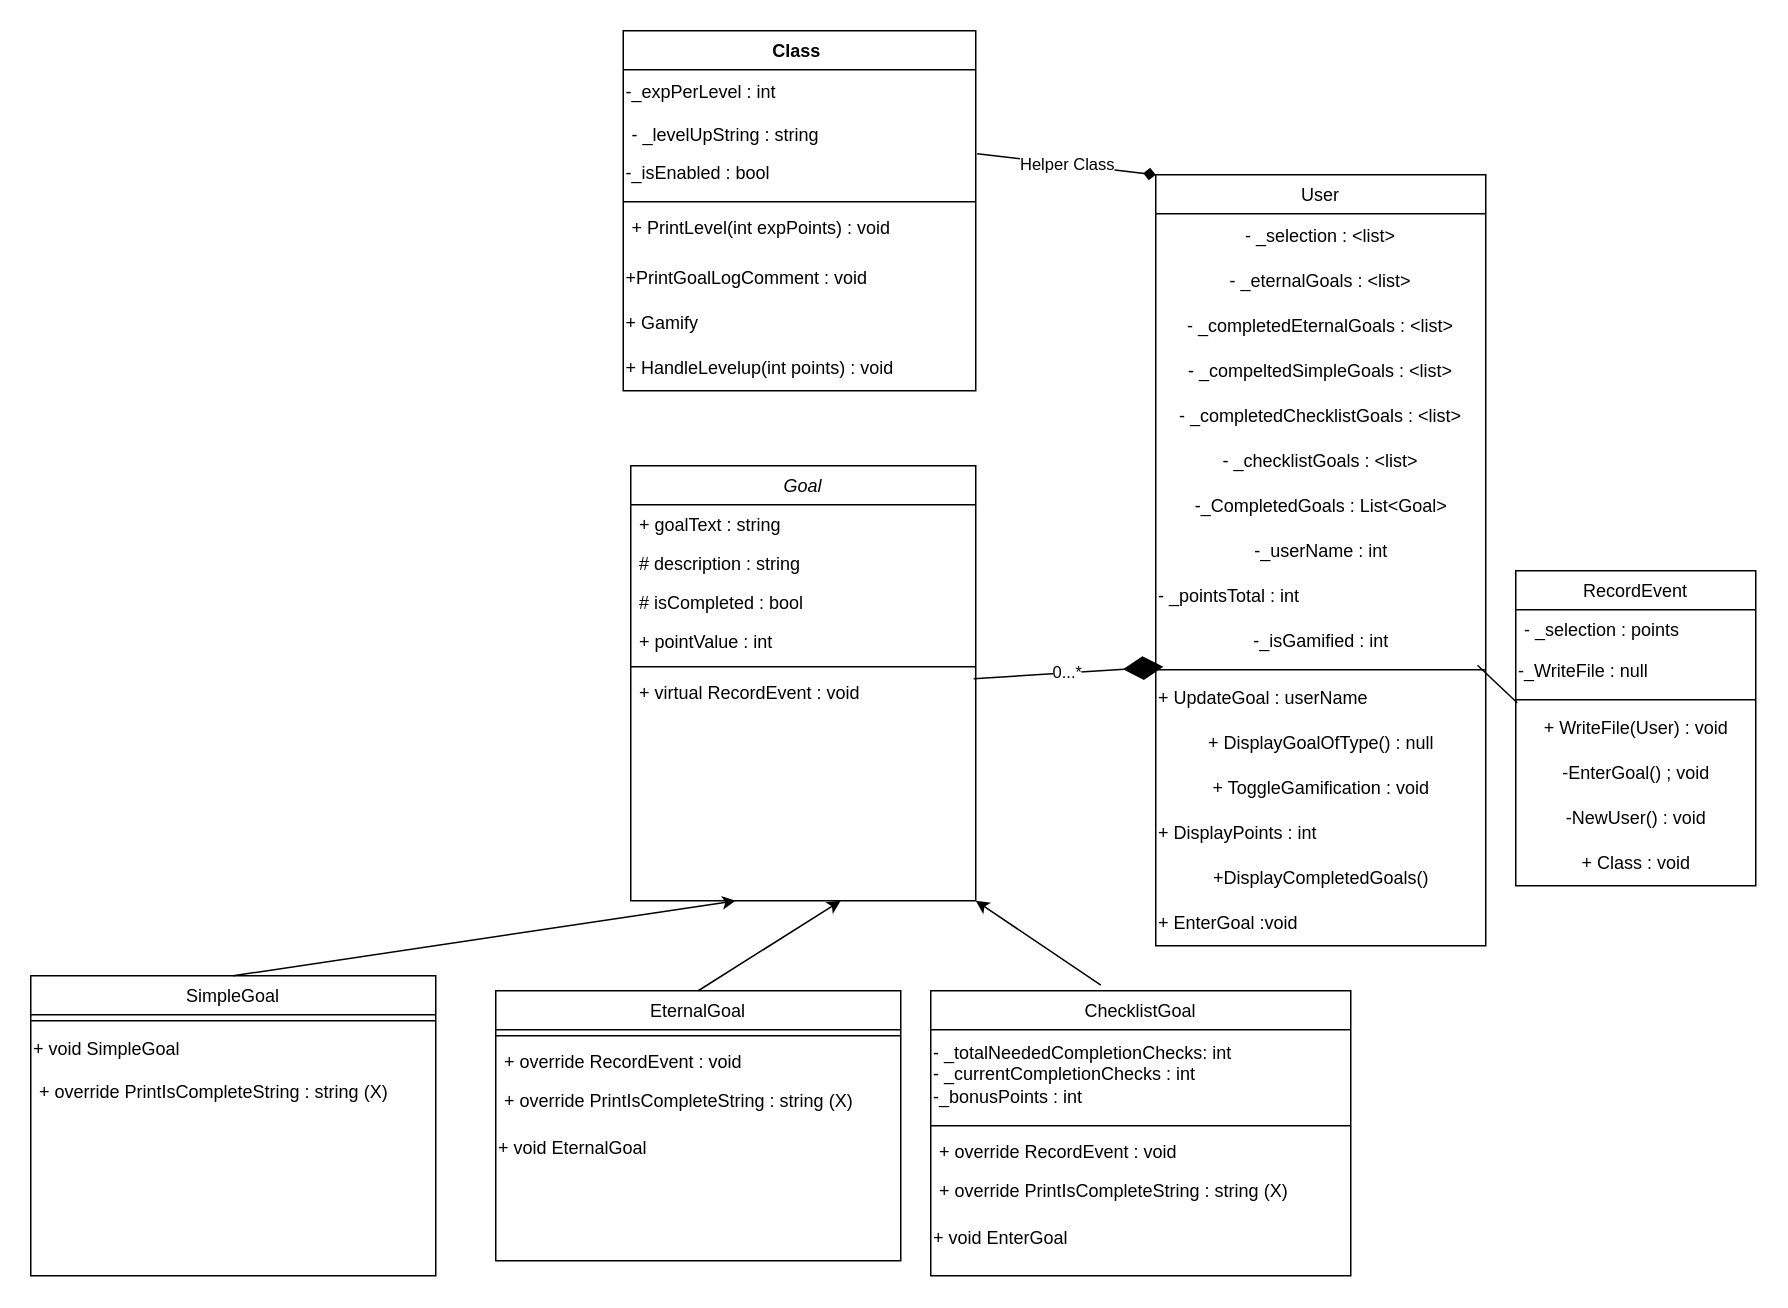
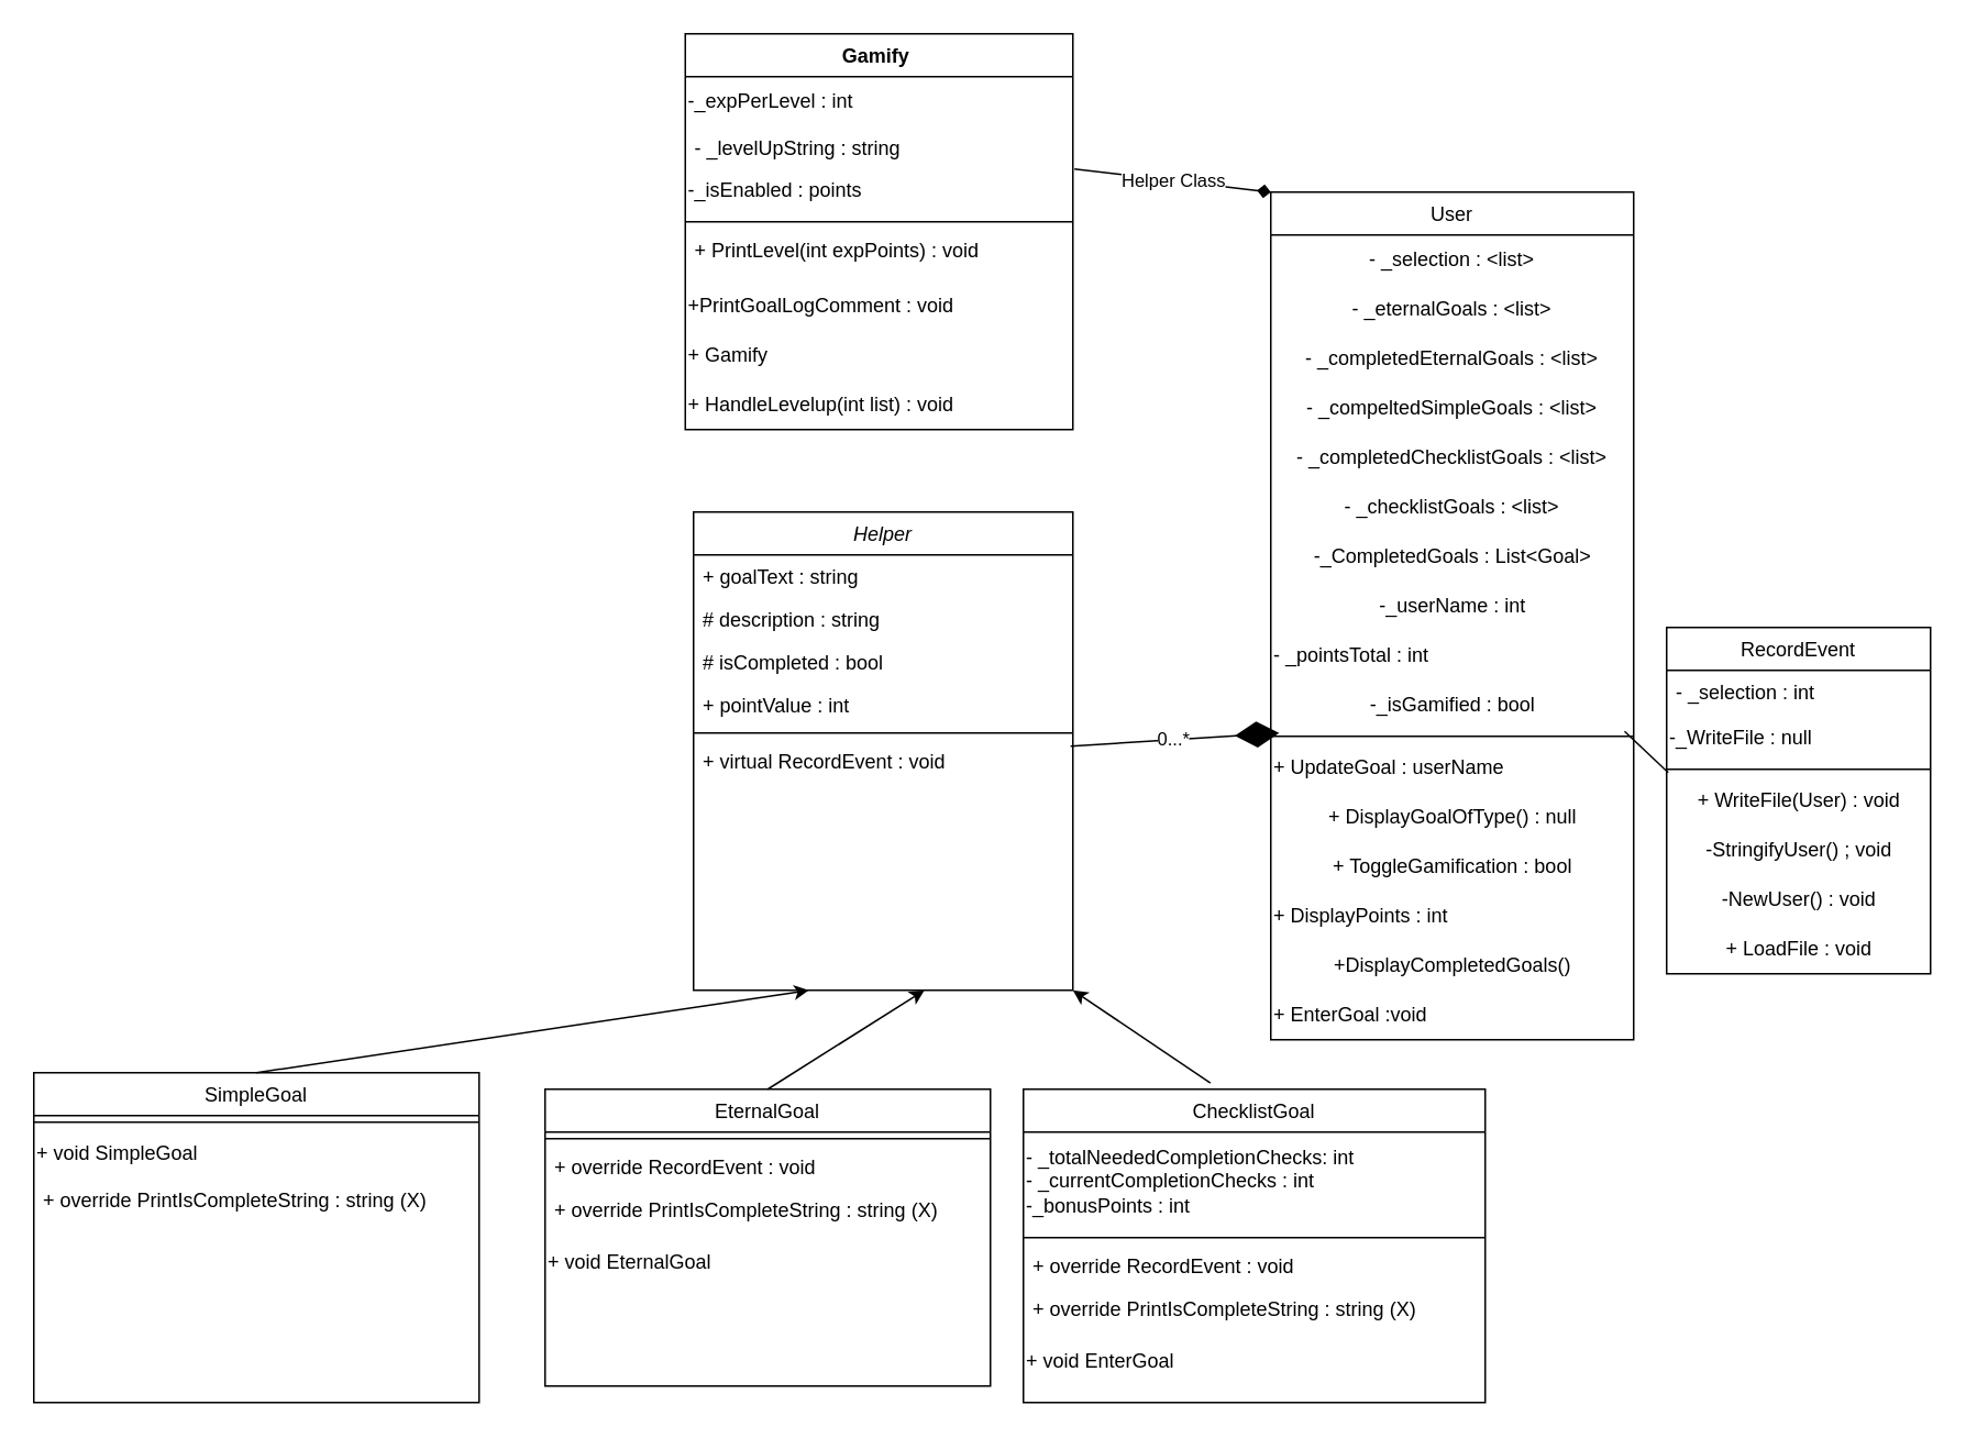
- <mxCell id="55" value="Class " style="swimlane;fontStyle=1;align=center;verticalAlign=top;childLayout=stackLayout;horizontal=1;startSize=26;horizontalStack=0;resizeParent=1;resizeParentMax=0;resizeLast=0;collapsible=1;marginBottom=0;" parent="1" vertex="1"><mxGeometry x="415" y="20" width="235" height="240" as="geometry" /></mxCell>
+ <mxCell id="55" value="Gamify " style="swimlane;fontStyle=1;align=center;verticalAlign=top;childLayout=stackLayout;horizontal=1;startSize=26;horizontalStack=0;resizeParent=1;resizeParentMax=0;resizeLast=0;collapsible=1;marginBottom=0;" parent="1" vertex="1"><mxGeometry x="415" y="20" width="235" height="240" as="geometry" /></mxCell>
- <mxCell id="58" value="-_isEnabled : bool" style="text;html=1;align=left;verticalAlign=middle;resizable=0;points=[];autosize=1;strokeColor=none;fillColor=none;" parent="55" vertex="1"><mxGeometry y="80" width="235" height="30" as="geometry" /></mxCell>
+ <mxCell id="58" value="-_isEnabled : points" style="text;html=1;align=left;verticalAlign=middle;resizable=0;points=[];autosize=1;strokeColor=none;fillColor=none;" parent="55" vertex="1"><mxGeometry y="80" width="235" height="30" as="geometry" /></mxCell>
- <mxCell id="63" value="+ HandleLevelup(int points) : void" style="text;html=1;align=left;verticalAlign=middle;resizable=0;points=[];autosize=1;strokeColor=none;fillColor=none;" parent="55" vertex="1"><mxGeometry y="210" width="235" height="30" as="geometry" /></mxCell>
+ <mxCell id="63" value="+ HandleLevelup(int list) : void" style="text;html=1;align=left;verticalAlign=middle;resizable=0;points=[];autosize=1;strokeColor=none;fillColor=none;" parent="55" vertex="1"><mxGeometry y="210" width="235" height="30" as="geometry" /></mxCell>
- <mxCell id="2" value="Goal" style="swimlane;fontStyle=2;align=center;verticalAlign=top;childLayout=stackLayout;horizontal=1;startSize=26;horizontalStack=0;resizeParent=1;resizeLast=0;collapsible=1;marginBottom=0;rounded=0;shadow=0;strokeWidth=1;" parent="1" vertex="1"><mxGeometry x="420" y="310" width="230" height="290" as="geometry"><mxRectangle x="220" y="120" width="160" height="26" as="alternateBounds" /></mxGeometry></mxCell>
+ <mxCell id="2" value="Helper" style="swimlane;fontStyle=2;align=center;verticalAlign=top;childLayout=stackLayout;horizontal=1;startSize=26;horizontalStack=0;resizeParent=1;resizeLast=0;collapsible=1;marginBottom=0;rounded=0;shadow=0;strokeWidth=1;" parent="1" vertex="1"><mxGeometry x="420" y="310" width="230" height="290" as="geometry"><mxRectangle x="220" y="120" width="160" height="26" as="alternateBounds" /></mxGeometry></mxCell>
- <mxCell id="38" value="- _selection : points" style="text;align=left;verticalAlign=top;spacingLeft=4;spacingRight=4;overflow=hidden;rotatable=0;points=[[0,0.5],[1,0.5]];portConstraint=eastwest;" parent="37" vertex="1"><mxGeometry y="26" width="160" height="26" as="geometry" /></mxCell>
+ <mxCell id="38" value="- _selection : int" style="text;align=left;verticalAlign=top;spacingLeft=4;spacingRight=4;overflow=hidden;rotatable=0;points=[[0,0.5],[1,0.5]];portConstraint=eastwest;" parent="37" vertex="1"><mxGeometry y="26" width="160" height="26" as="geometry" /></mxCell>
- <mxCell id="29" value="-_isGamified : int" style="text;html=1;align=center;verticalAlign=middle;resizable=0;points=[];autosize=1;strokeColor=none;fillColor=none;" vertex="1" parent="19"><mxGeometry y="296" width="220" height="30" as="geometry" /></mxCell>
+ <mxCell id="29" value="-_isGamified : bool" style="text;html=1;align=center;verticalAlign=middle;resizable=0;points=[];autosize=1;strokeColor=none;fillColor=none;" vertex="1" parent="19"><mxGeometry y="296" width="220" height="30" as="geometry" /></mxCell>
- <mxCell id="42" value="-EnterGoal() ; void" style="text;html=1;align=center;verticalAlign=middle;resizable=0;points=[];autosize=1;strokeColor=none;fillColor=none;" parent="37" vertex="1"><mxGeometry y="120" width="160" height="30" as="geometry" /></mxCell>
+ <mxCell id="42" value="-StringifyUser() ; void" style="text;html=1;align=center;verticalAlign=middle;resizable=0;points=[];autosize=1;strokeColor=none;fillColor=none;" parent="37" vertex="1"><mxGeometry y="120" width="160" height="30" as="geometry" /></mxCell>
- <mxCell id="33" value="+ ToggleGamification : void" style="text;html=1;align=center;verticalAlign=middle;resizable=0;points=[];autosize=1;strokeColor=none;fillColor=none;" vertex="1" parent="19"><mxGeometry y="394" width="220" height="30" as="geometry" /></mxCell>
+ <mxCell id="33" value="+ ToggleGamification : bool" style="text;html=1;align=center;verticalAlign=middle;resizable=0;points=[];autosize=1;strokeColor=none;fillColor=none;" vertex="1" parent="19"><mxGeometry y="394" width="220" height="30" as="geometry" /></mxCell>
- <mxCell id="44" value="+ Class : void" style="text;html=1;align=center;verticalAlign=middle;resizable=0;points=[];autosize=1;strokeColor=none;fillColor=none;" parent="37" vertex="1"><mxGeometry y="180" width="160" height="30" as="geometry" /></mxCell>
+ <mxCell id="44" value="+ LoadFile : void" style="text;html=1;align=center;verticalAlign=middle;resizable=0;points=[];autosize=1;strokeColor=none;fillColor=none;" parent="37" vertex="1"><mxGeometry y="180" width="160" height="30" as="geometry" /></mxCell>
